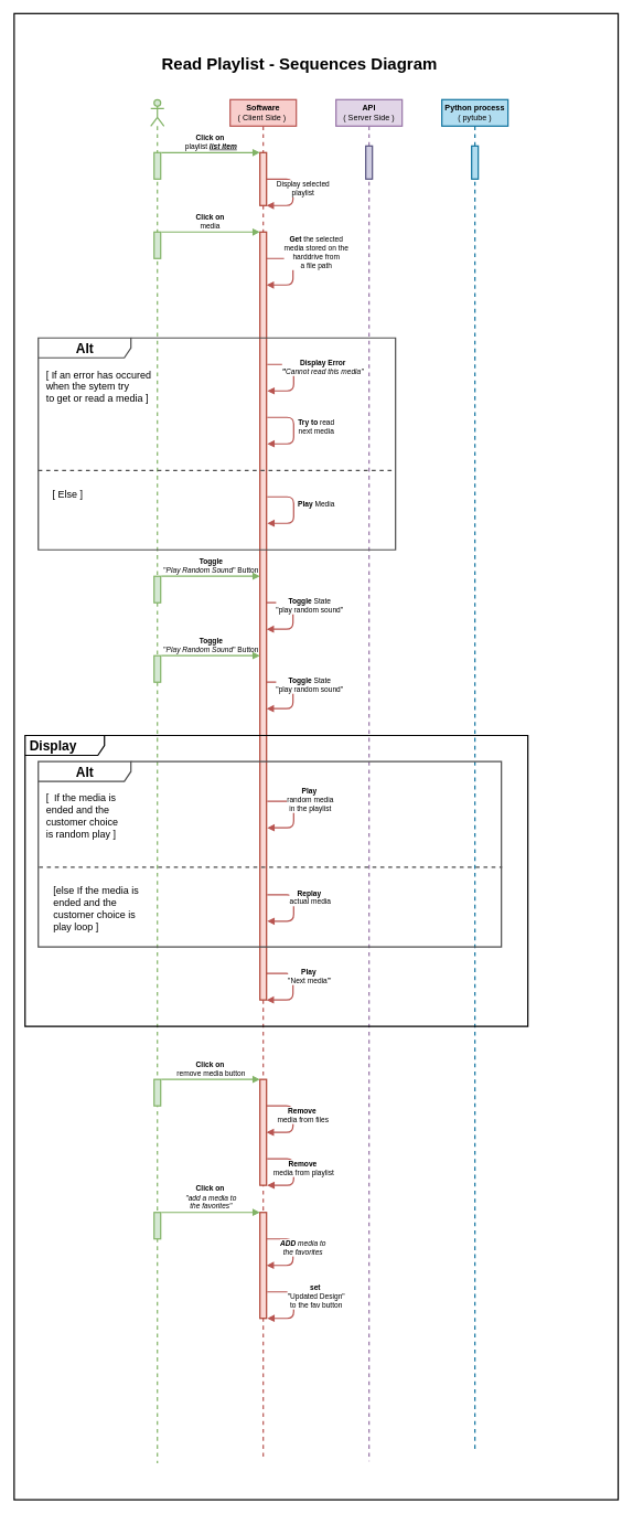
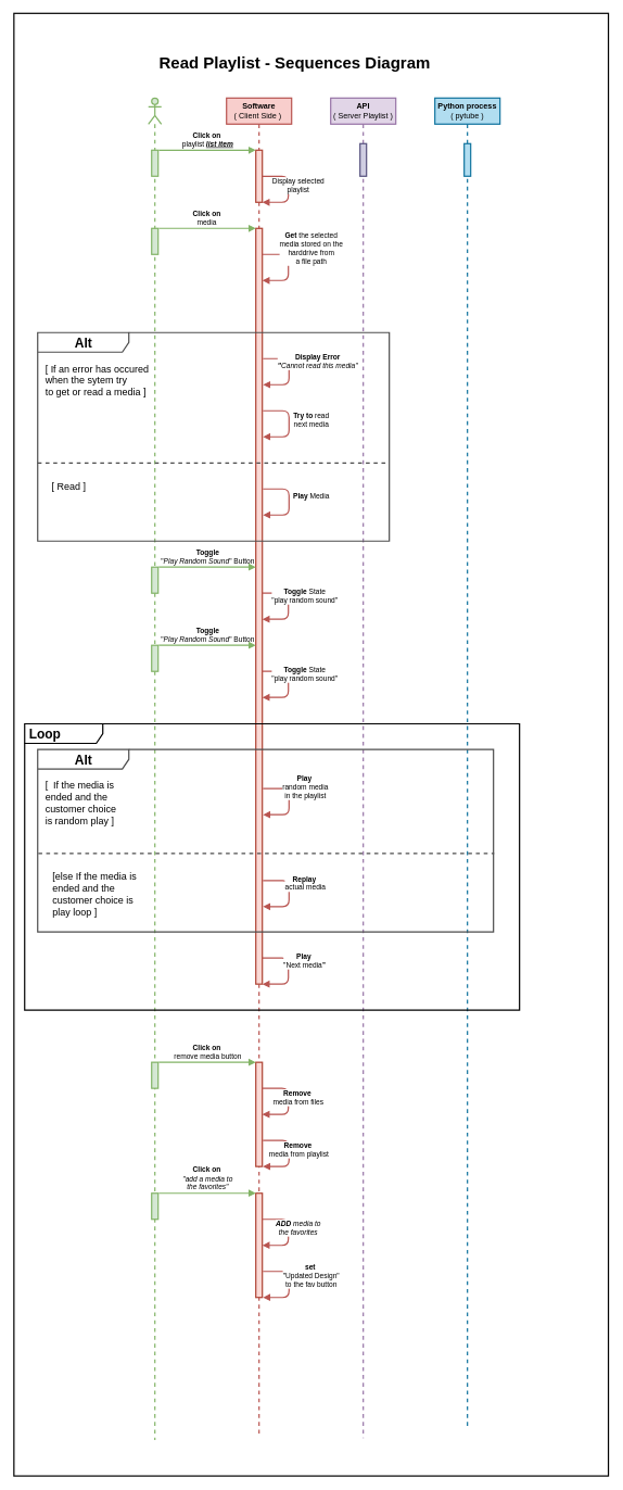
- <mxCell id="9" value="&lt;b&gt;API&lt;/b&gt;&lt;br&gt;( Server Side )" style="shape=umlLifeline;perimeter=lifelinePerimeter;whiteSpace=wrap;html=1;container=1;collapsible=0;recursiveResize=0;outlineConnect=0;strokeColor=#9673a6;strokeWidth=2;fillColor=#e1d5e7;fontColor=#000000;" parent="1" vertex="1"><mxGeometry x="507" y="150" width="100" height="2057" as="geometry" /></mxCell>
+ <mxCell id="9" value="&lt;b&gt;API&lt;/b&gt;&lt;br&gt;( Server Playlist )" style="shape=umlLifeline;perimeter=lifelinePerimeter;whiteSpace=wrap;html=1;container=1;collapsible=0;recursiveResize=0;outlineConnect=0;strokeColor=#9673a6;strokeWidth=2;fillColor=#e1d5e7;fontColor=#000000;" parent="1" vertex="1"><mxGeometry x="507" y="150" width="100" height="2057" as="geometry" /></mxCell>
- <mxCell id="22" value="[ Else ]" style="line;strokeWidth=2;dashed=1;labelPosition=center;verticalLabelPosition=bottom;align=left;verticalAlign=top;spacingLeft=20;spacingTop=15;fontColor=#000000;strokeColor=#4D4D4D;labelBackgroundColor=none;fontSize=15;" parent="20" vertex="1"><mxGeometry y="193.667" width="540" height="12.8" as="geometry" /></mxCell>
+ <mxCell id="22" value="[ Read ]" style="line;strokeWidth=2;dashed=1;labelPosition=center;verticalLabelPosition=bottom;align=left;verticalAlign=top;spacingLeft=20;spacingTop=15;fontColor=#000000;strokeColor=#4D4D4D;labelBackgroundColor=none;fontSize=15;" parent="20" vertex="1"><mxGeometry y="193.667" width="540" height="12.8" as="geometry" /></mxCell>
- <mxCell id="32" value="&lt;b&gt;&lt;font style=&quot;font-size: 20px&quot;&gt;Display&lt;/font&gt;&lt;/b&gt;" style="shape=umlFrame;whiteSpace=wrap;html=1;width=120;height=30;boundedLbl=1;verticalAlign=middle;align=left;spacingLeft=5;fillColor=none;strokeColor=#000000;strokeWidth=2;fontColor=#000000;" vertex="1" parent="1"><mxGeometry x="37" y="1110.5" width="760" height="439.5" as="geometry" /></mxCell>
+ <mxCell id="32" value="&lt;b&gt;&lt;font style=&quot;font-size: 20px&quot;&gt;Loop&lt;/font&gt;&lt;/b&gt;" style="shape=umlFrame;whiteSpace=wrap;html=1;width=120;height=30;boundedLbl=1;verticalAlign=middle;align=left;spacingLeft=5;fillColor=none;strokeColor=#000000;strokeWidth=2;fontColor=#000000;" vertex="1" parent="1"><mxGeometry x="37" y="1110.5" width="760" height="439.5" as="geometry" /></mxCell>
